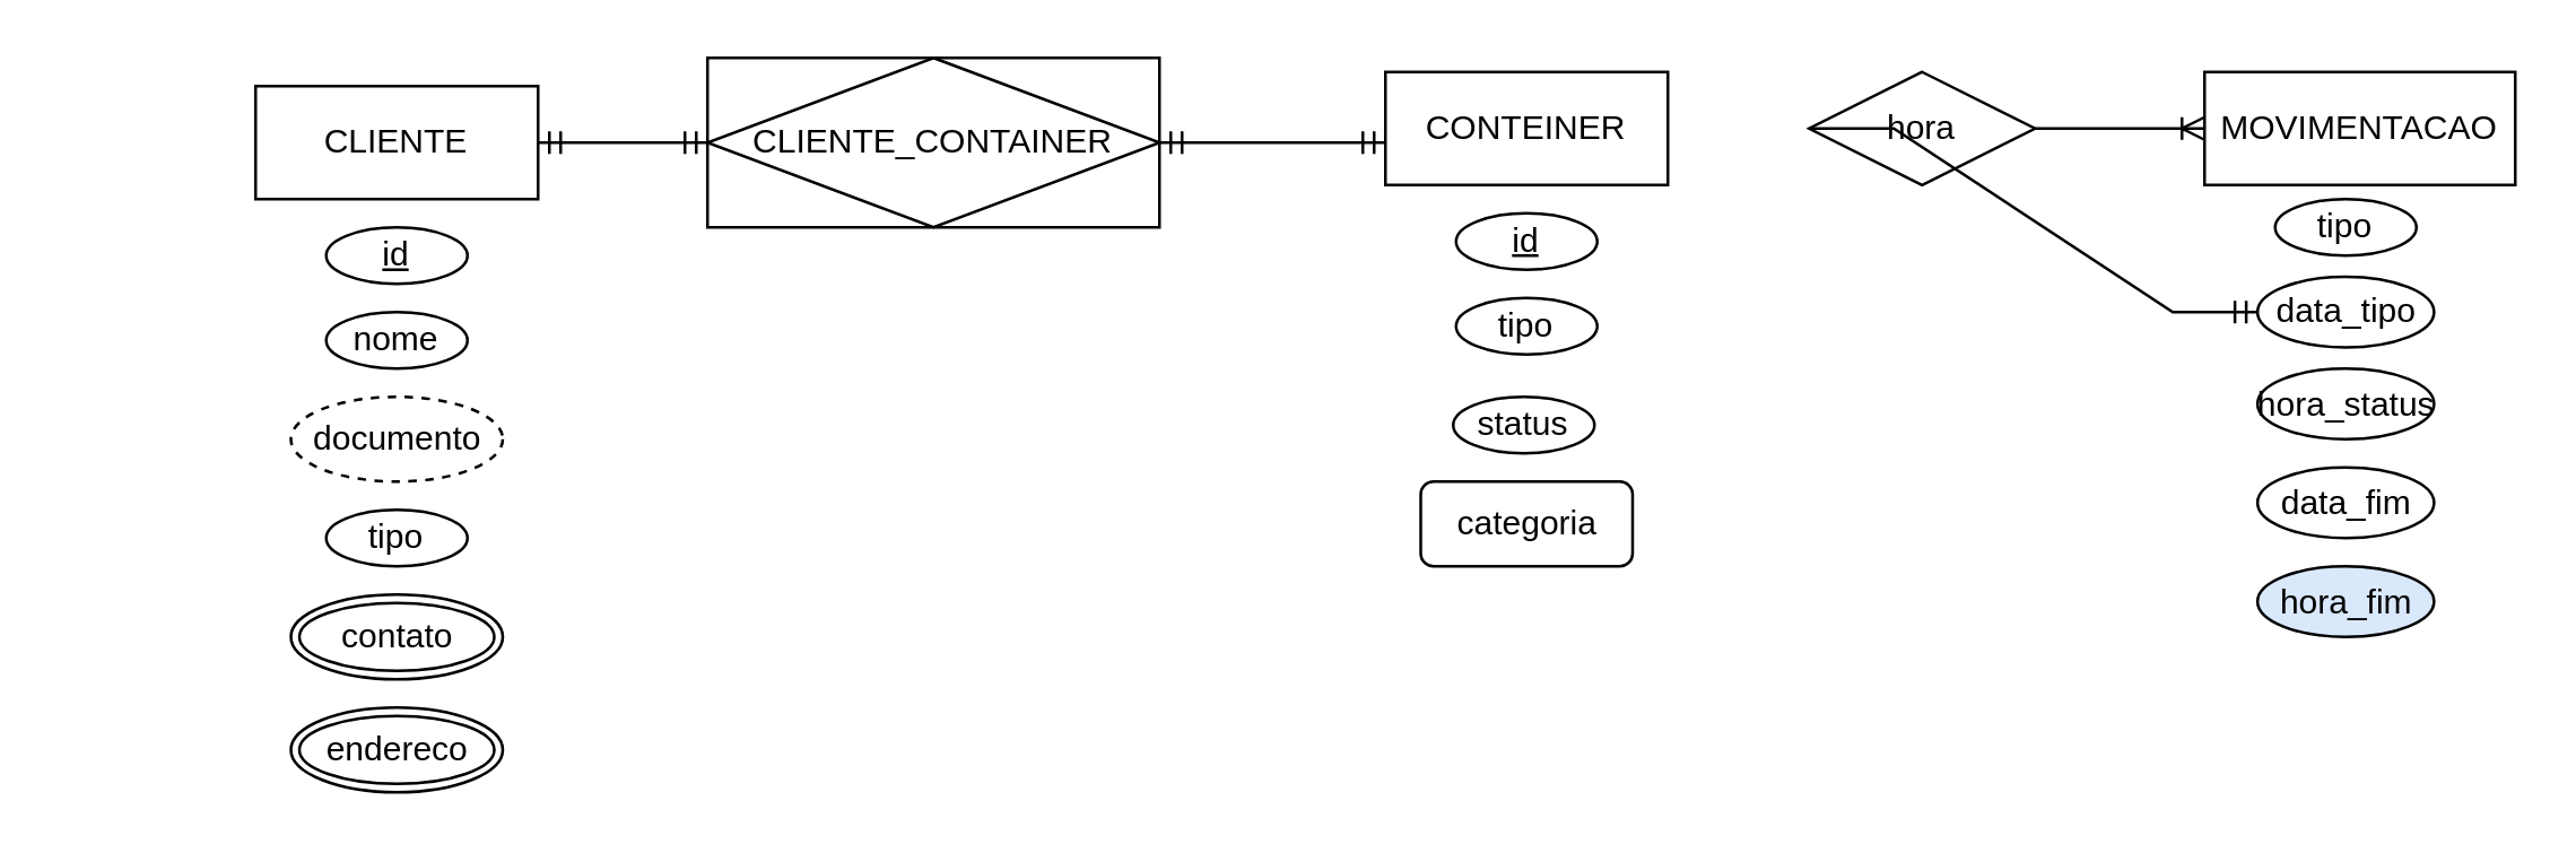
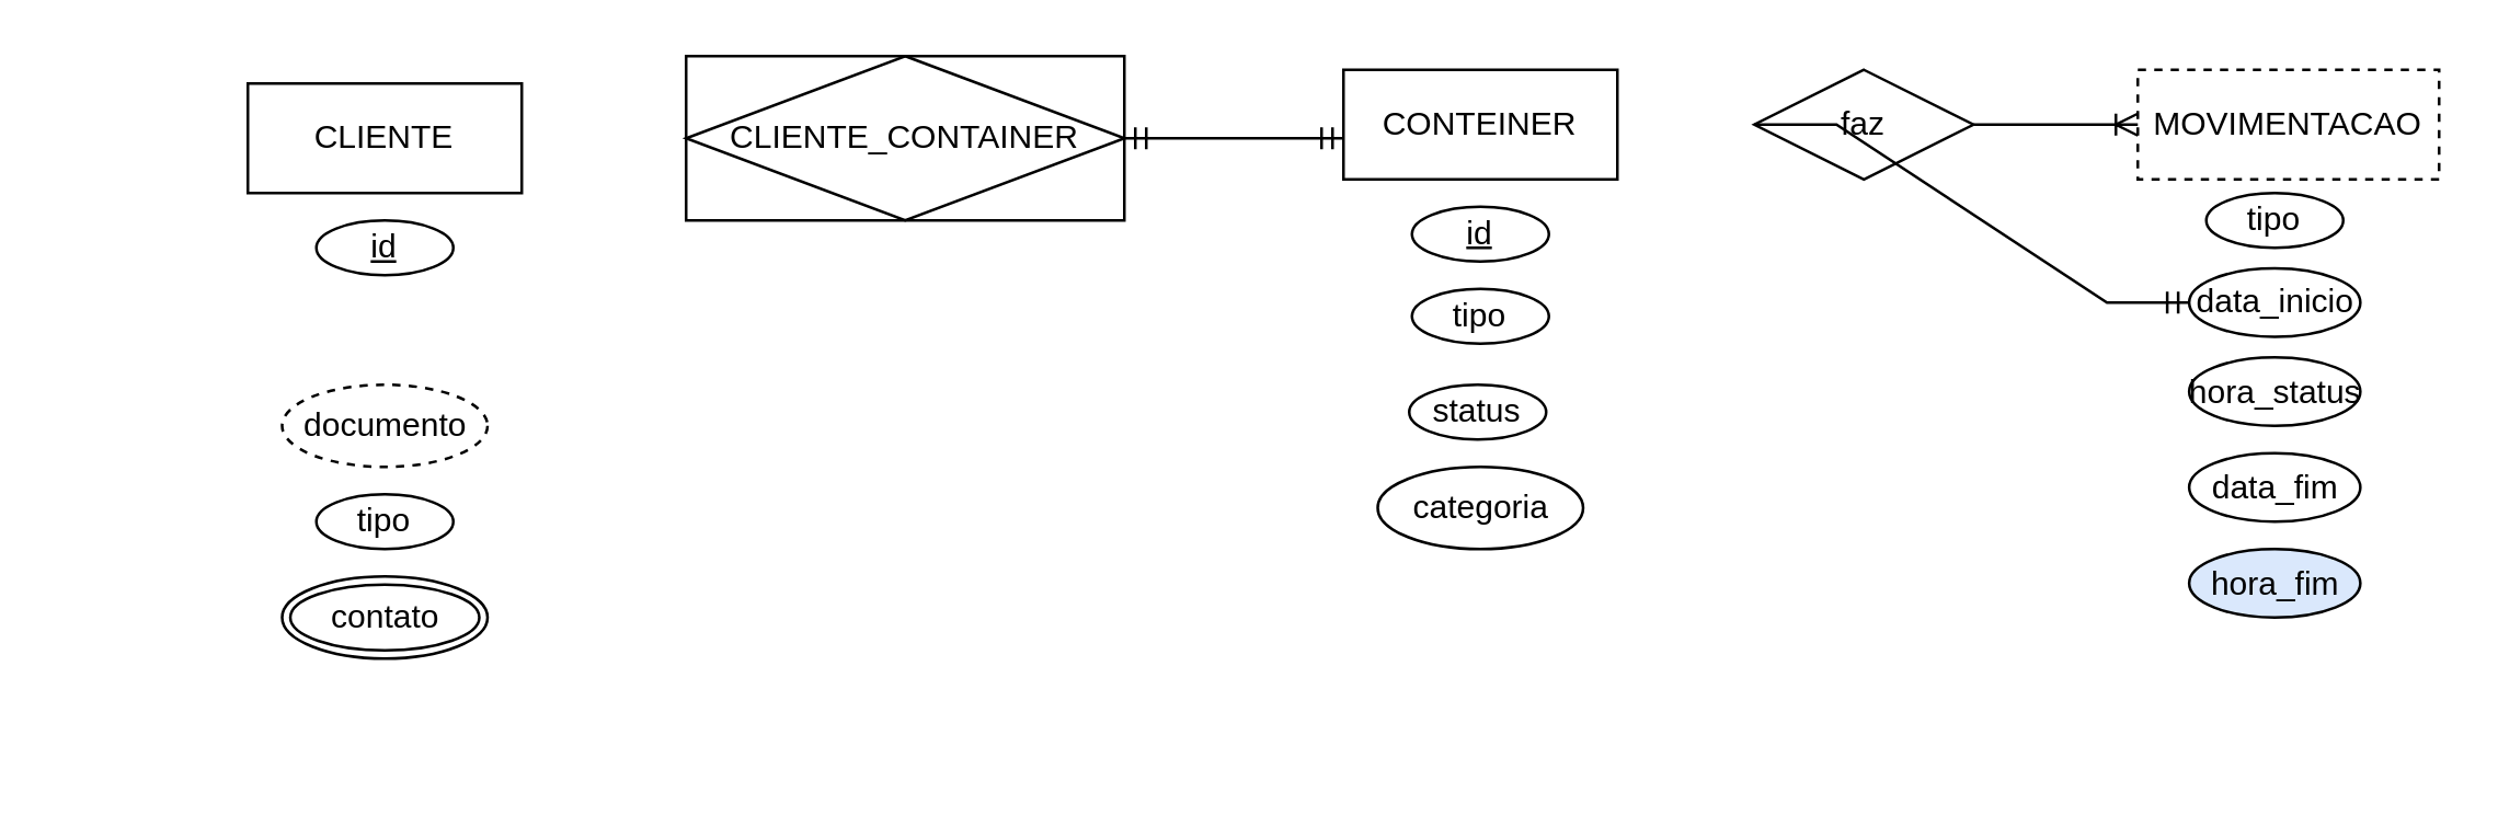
- <mxCell id="23" value="hora" style="shape=rhombus;perimeter=rhombusPerimeter;whiteSpace=wrap;html=1;align=center;" vertex="1" parent="1"><mxGeometry x="640" y="25" width="80" height="40" as="geometry" /></mxCell>
+ <mxCell id="23" value="faz" style="shape=rhombus;perimeter=rhombusPerimeter;whiteSpace=wrap;html=1;align=center;" vertex="1" parent="1"><mxGeometry x="640" y="25" width="80" height="40" as="geometry" /></mxCell>
- <mxCell id="14" value="MOVIMENTACAO" style="whiteSpace=wrap;html=1;align=center;" vertex="1" parent="1"><mxGeometry x="780" y="25" width="110" height="40" as="geometry" /></mxCell>
+ <mxCell id="14" value="MOVIMENTACAO" style="whiteSpace=wrap;html=1;align=center;dashed=1;" vertex="1" parent="1"><mxGeometry x="780" y="25" width="110" height="40" as="geometry" /></mxCell>
- <mxCell id="21" value="" style="edgeStyle=entityRelationEdgeStyle;fontSize=12;html=1;endArrow=ERmandOne;startArrow=ERmandOne;rounded=0;exitX=1;exitY=0.5;exitDx=0;exitDy=0;entryX=0;entryY=0.5;entryDx=0;entryDy=0;" edge="1" parent="1" source="2" target="20"><mxGeometry width="100" height="100" relative="1" as="geometry"><mxPoint x="220" y="205" as="sourcePoint" /><mxPoint x="320" y="105" as="targetPoint" /><Array as="points"><mxPoint x="20" y="25" /></Array></mxGeometry></mxCell>
- <mxCell id="16" value="data_tipo" style="ellipse;whiteSpace=wrap;html=1;align=center;" vertex="1" parent="1"><mxGeometry x="798.75" y="97.5" width="62.5" height="25" as="geometry" /></mxCell>
+ <mxCell id="16" value="data_inicio" style="ellipse;whiteSpace=wrap;html=1;align=center;" vertex="1" parent="1"><mxGeometry x="798.75" y="97.5" width="62.5" height="25" as="geometry" /></mxCell>
- <mxCell id="4" value="nome" style="ellipse;whiteSpace=wrap;html=1;align=center;" vertex="1" parent="1"><mxGeometry x="115" y="110" width="50" height="20" as="geometry" /></mxCell>
- <mxCell id="13" value="categoria" style="whiteSpace=wrap;html=1;align=center;rounded=1;" vertex="1" parent="1"><mxGeometry x="502.5" y="170" width="75" height="30" as="geometry" /></mxCell>
+ <mxCell id="13" value="categoria" style="ellipse;whiteSpace=wrap;html=1;align=center;" vertex="1" parent="1"><mxGeometry x="502.5" y="170" width="75" height="30" as="geometry" /></mxCell>
- <mxCell id="8" value="endereco" style="ellipse;shape=doubleEllipse;margin=3;whiteSpace=wrap;html=1;align=center;" vertex="1" parent="1"><mxGeometry x="102.5" y="250" width="75" height="30" as="geometry" /></mxCell>
